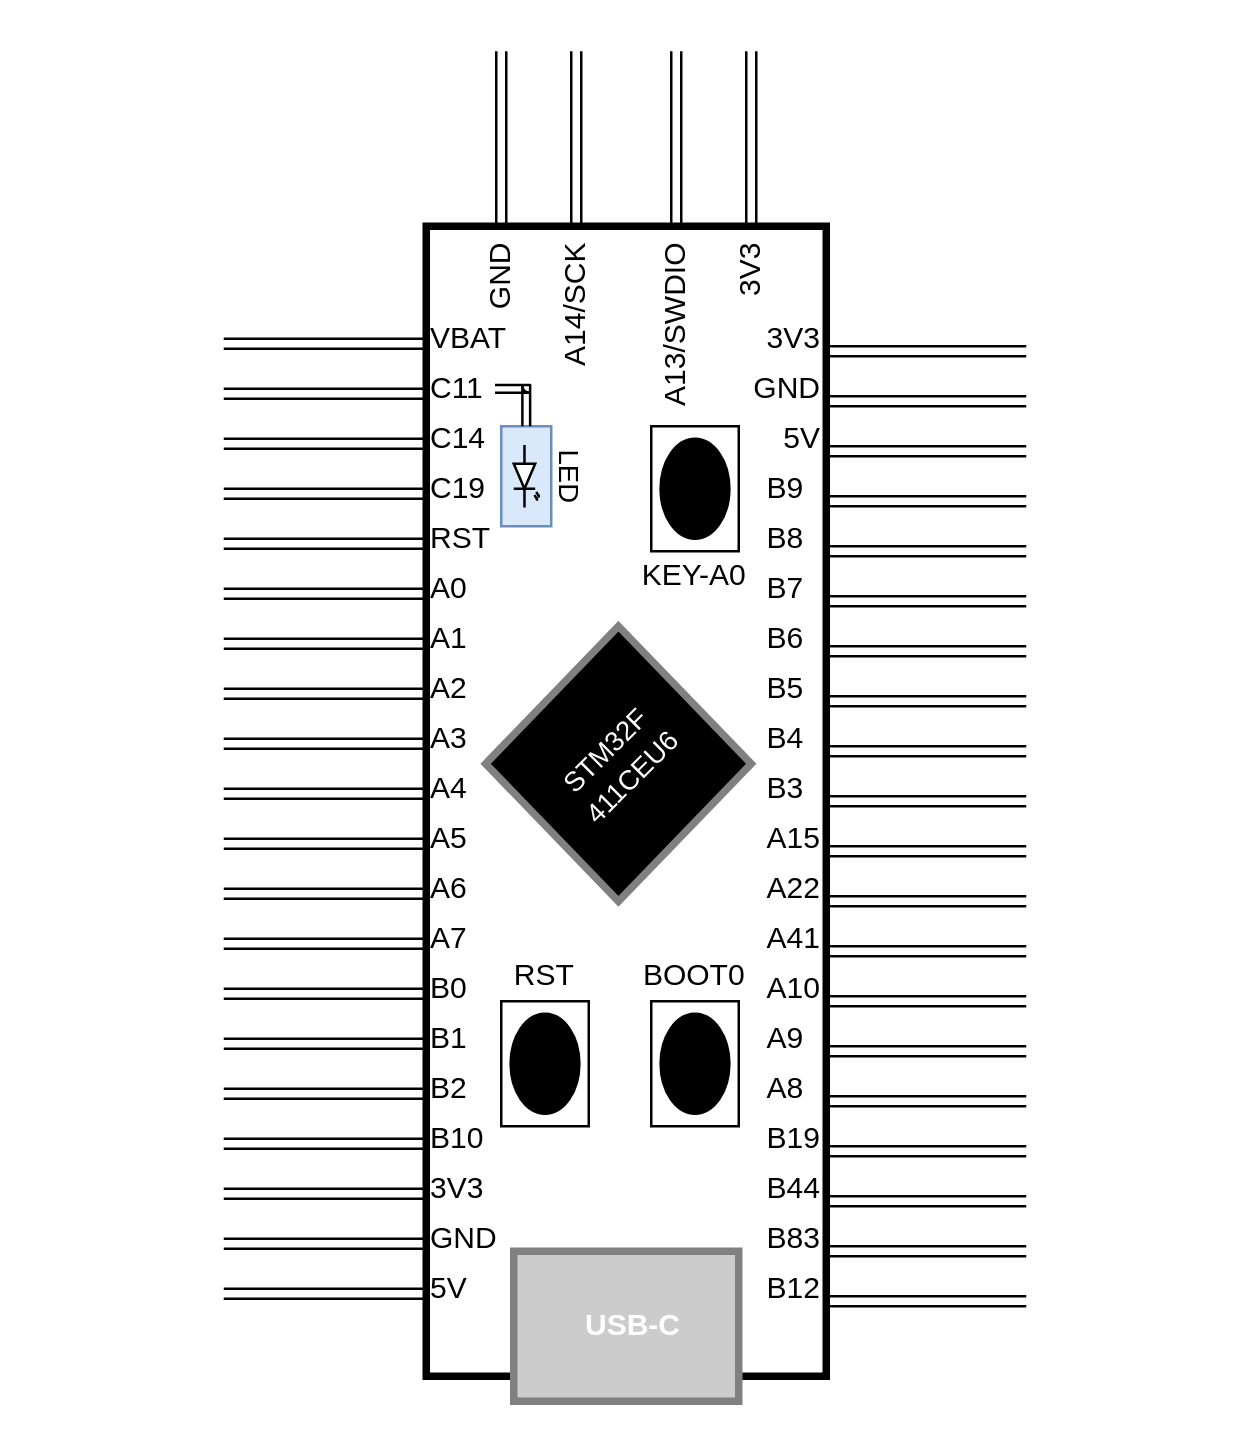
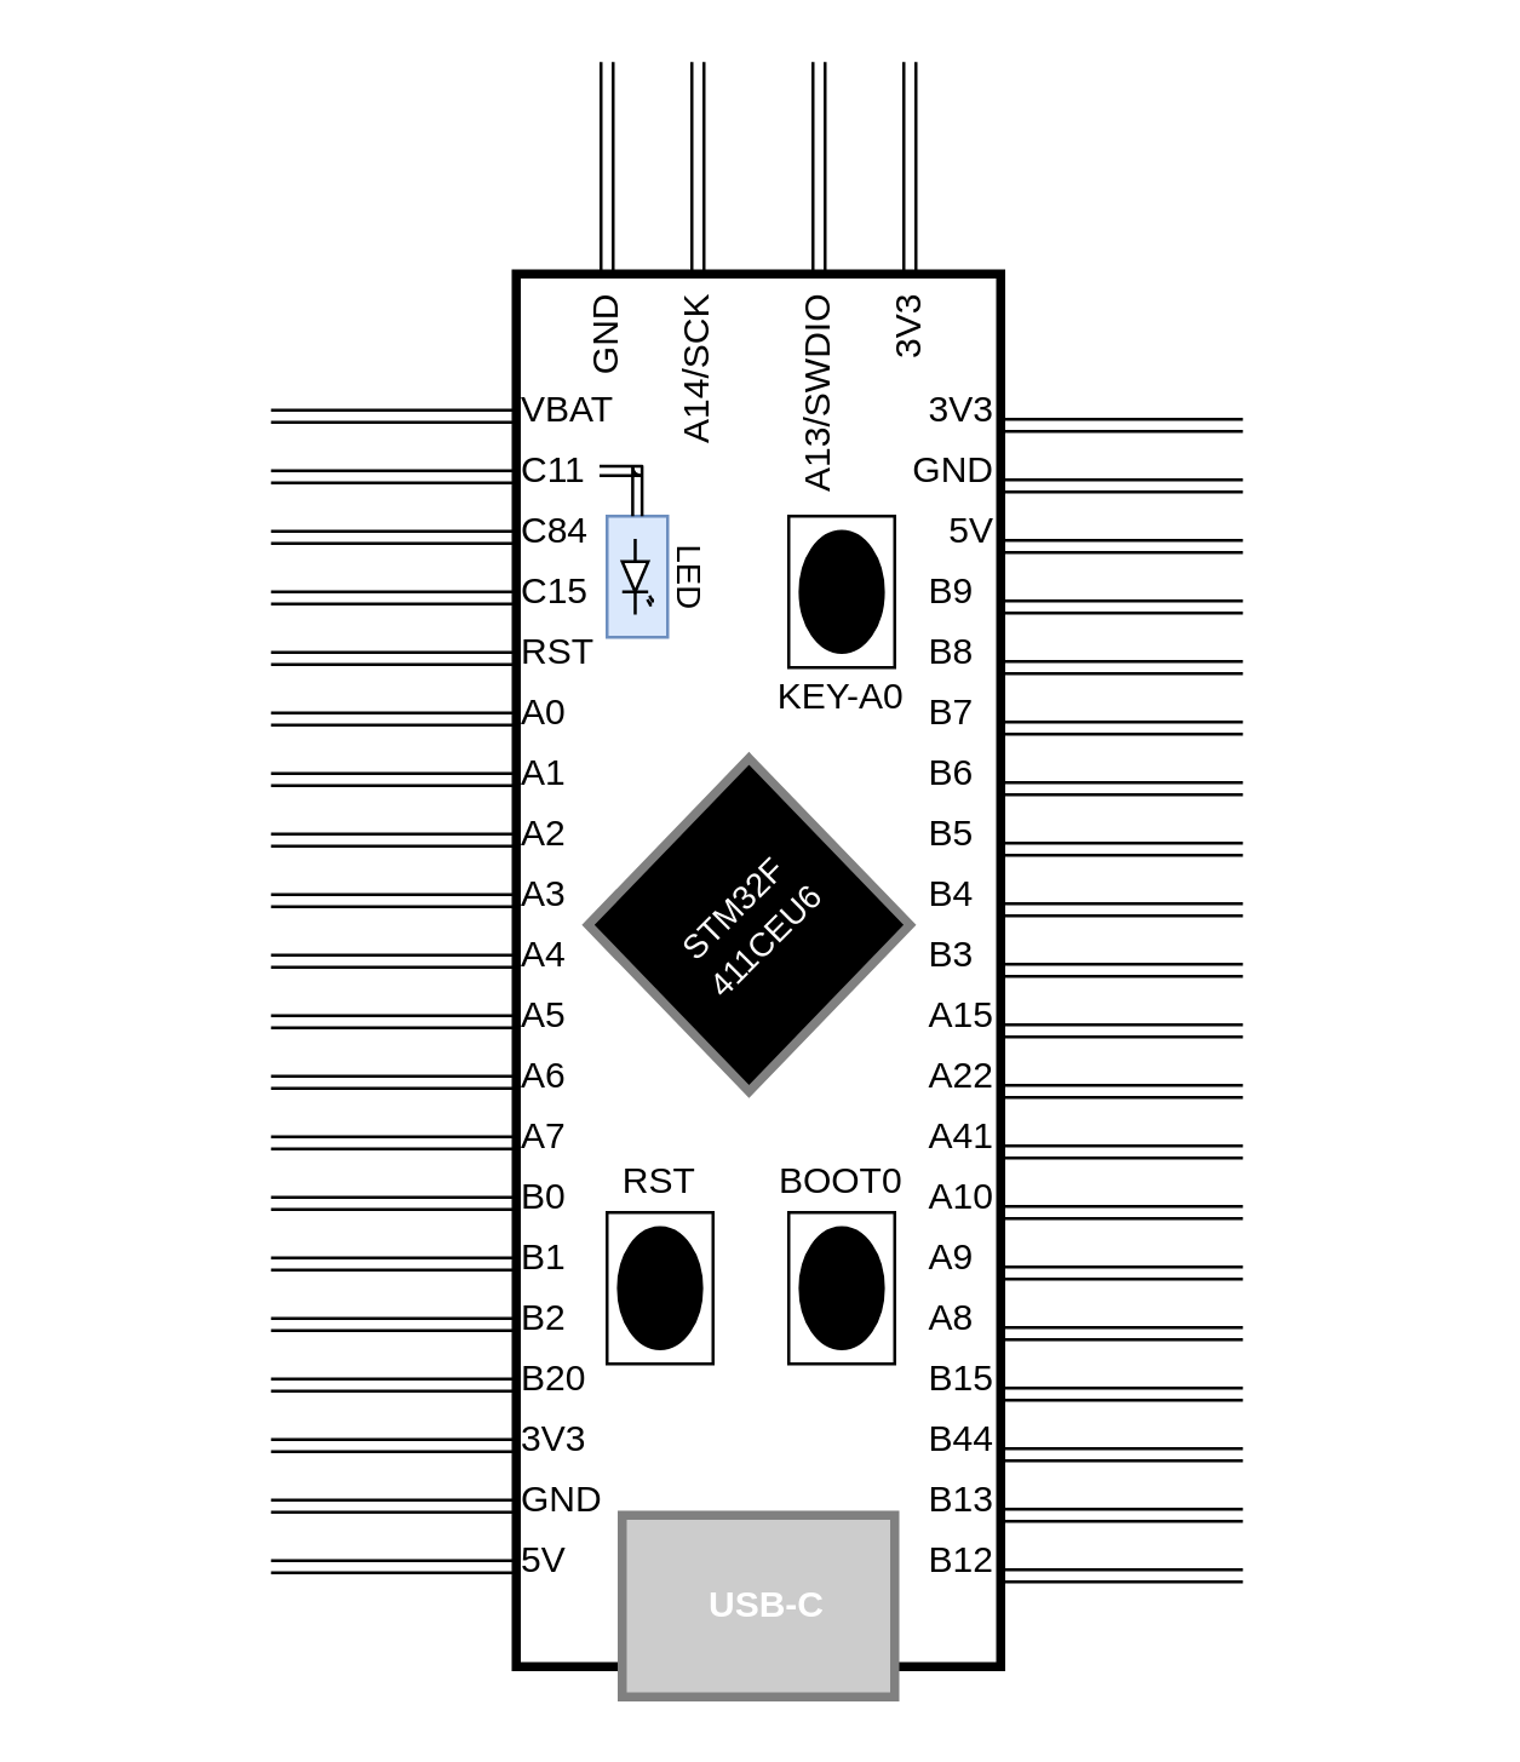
- <mxCell id="61" value="C14" style="text;strokeColor=none;align=left;fillColor=none;html=1;verticalAlign=middle;whiteSpace=wrap;rounded=0;strokeWidth=3;movable=0;resizable=0;rotatable=0;deletable=0;editable=0;connectable=0;" vertex="1" parent="1"><mxGeometry x="170" y="160" width="60" height="30" as="geometry" /></mxCell>
+ <mxCell id="61" value="C84" style="text;strokeColor=none;align=left;fillColor=none;html=1;verticalAlign=middle;whiteSpace=wrap;rounded=0;strokeWidth=3;movable=0;resizable=0;rotatable=0;deletable=0;editable=0;connectable=0;" vertex="1" parent="1"><mxGeometry x="170" y="160" width="60" height="30" as="geometry" /></mxCell>
- <mxCell id="62" value="C19" style="text;strokeColor=none;align=left;fillColor=none;html=1;verticalAlign=middle;whiteSpace=wrap;rounded=0;strokeWidth=3;movable=0;resizable=0;rotatable=0;deletable=0;editable=0;connectable=0;" vertex="1" parent="1"><mxGeometry x="170" y="180" width="60" height="30" as="geometry" /></mxCell>
+ <mxCell id="62" value="C15" style="text;strokeColor=none;align=left;fillColor=none;html=1;verticalAlign=middle;whiteSpace=wrap;rounded=0;strokeWidth=3;movable=0;resizable=0;rotatable=0;deletable=0;editable=0;connectable=0;" vertex="1" parent="1"><mxGeometry x="170" y="180" width="60" height="30" as="geometry" /></mxCell>
- <mxCell id="58" value="B10" style="text;strokeColor=none;align=left;fillColor=none;html=1;verticalAlign=middle;whiteSpace=wrap;rounded=0;strokeWidth=3;movable=0;resizable=0;rotatable=0;deletable=0;editable=0;connectable=0;" vertex="1" parent="1"><mxGeometry x="170" y="440" width="60" height="30" as="geometry" /></mxCell>
+ <mxCell id="58" value="B20" style="text;strokeColor=none;align=left;fillColor=none;html=1;verticalAlign=middle;whiteSpace=wrap;rounded=0;strokeWidth=3;movable=0;resizable=0;rotatable=0;deletable=0;editable=0;connectable=0;" vertex="1" parent="1"><mxGeometry x="170" y="440" width="60" height="30" as="geometry" /></mxCell>
- <mxCell id="78" value="B19" style="text;strokeColor=none;align=right;fillColor=none;html=1;verticalAlign=middle;whiteSpace=wrap;rounded=0;strokeWidth=3;movable=0;resizable=0;rotatable=0;deletable=0;editable=0;connectable=0;" vertex="1" parent="1"><mxGeometry x="270" y="440" width="60" height="30" as="geometry" /></mxCell>
+ <mxCell id="78" value="B15" style="text;strokeColor=none;align=right;fillColor=none;html=1;verticalAlign=middle;whiteSpace=wrap;rounded=0;strokeWidth=3;movable=0;resizable=0;rotatable=0;deletable=0;editable=0;connectable=0;" vertex="1" parent="1"><mxGeometry x="270" y="440" width="60" height="30" as="geometry" /></mxCell>
- <mxCell id="85" value="B83" style="text;strokeColor=none;align=right;fillColor=none;html=1;verticalAlign=middle;whiteSpace=wrap;rounded=0;strokeWidth=3;movable=0;resizable=0;rotatable=0;deletable=0;editable=0;connectable=0;" vertex="1" parent="1"><mxGeometry x="270" y="480" width="60" height="30" as="geometry" /></mxCell>
+ <mxCell id="85" value="B13" style="text;strokeColor=none;align=right;fillColor=none;html=1;verticalAlign=middle;whiteSpace=wrap;rounded=0;strokeWidth=3;movable=0;resizable=0;rotatable=0;deletable=0;editable=0;connectable=0;" vertex="1" parent="1"><mxGeometry x="270" y="480" width="60" height="30" as="geometry" /></mxCell>
